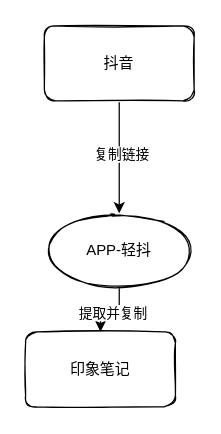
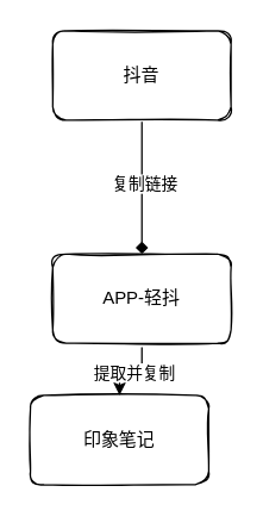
- <mxCell id="2" value="" style="edgeStyle=orthogonalEdgeStyle;rounded=0;orthogonalLoop=1;jettySize=auto;html=1;" edge="1" parent="1" source="4" target="6"><mxGeometry relative="1" as="geometry" /></mxCell>
+ <mxCell id="2" value="" style="edgeStyle=orthogonalEdgeStyle;rounded=0;orthogonalLoop=1;jettySize=auto;html=1;endArrow=diamond;" edge="1" parent="1" source="4" target="6"><mxGeometry relative="1" as="geometry" /></mxCell>
- <mxCell id="6" value="APP-轻抖" style="ellipse;whiteSpace=wrap;html=1;sketch=1;shadow=0;glass=0;" vertex="1" parent="1"><mxGeometry x="35" y="170" width="120" height="60" as="geometry" /></mxCell>
+ <mxCell id="6" value="APP-轻抖" style="rounded=1;whiteSpace=wrap;html=1;sketch=1;shadow=0;glass=0;" vertex="1" parent="1"><mxGeometry x="35" y="170" width="120" height="60" as="geometry" /></mxCell>
